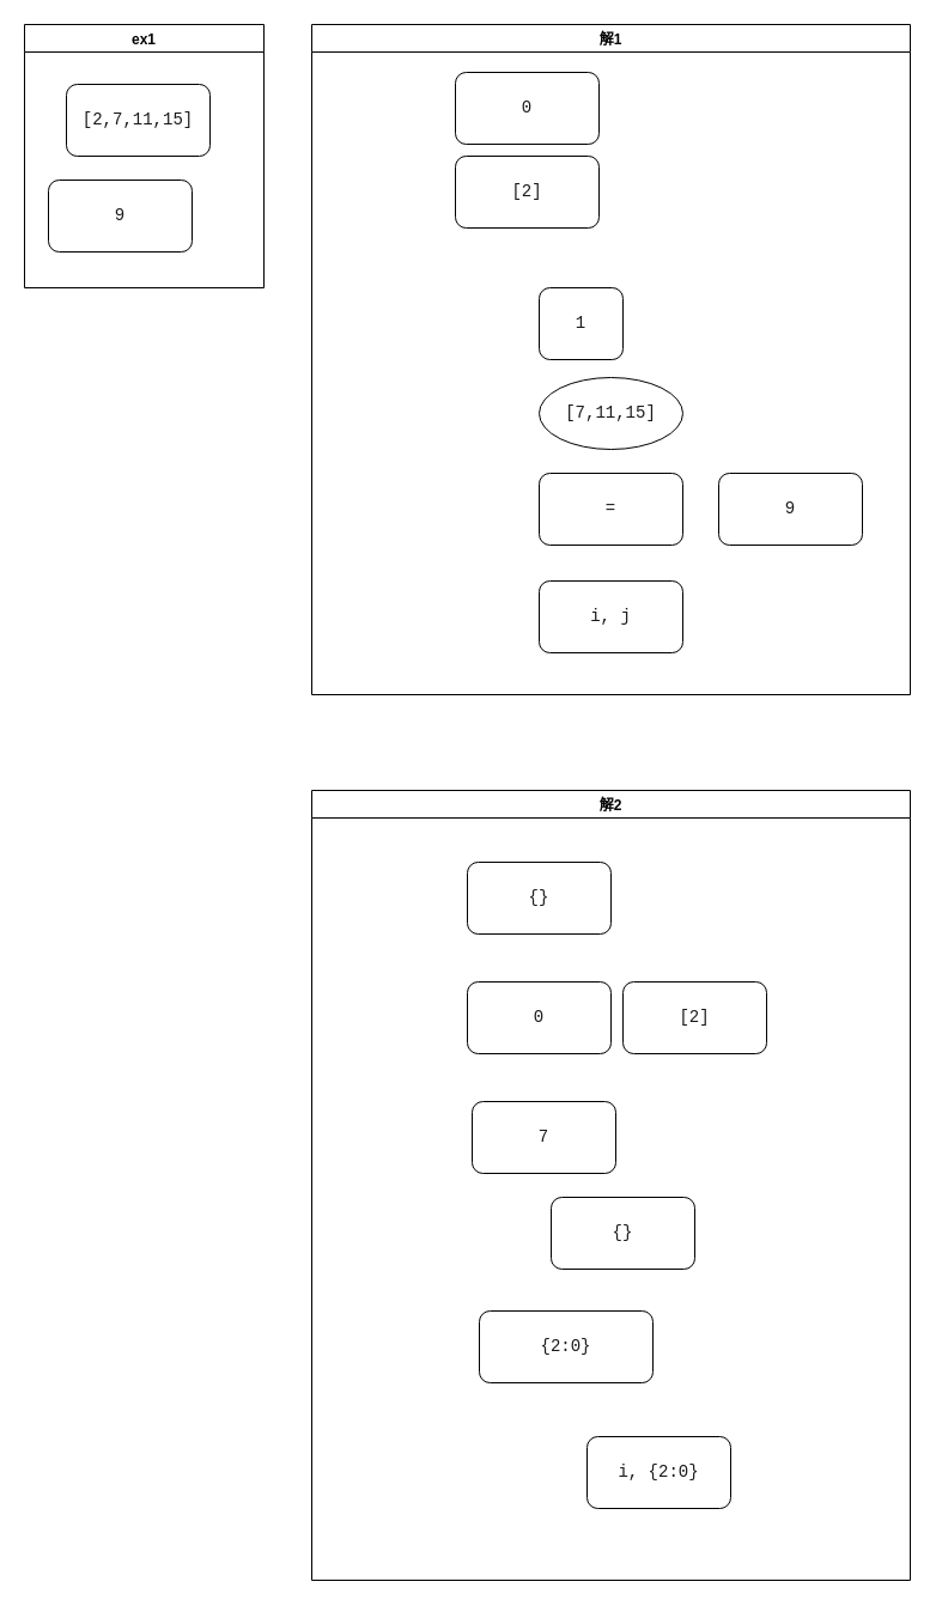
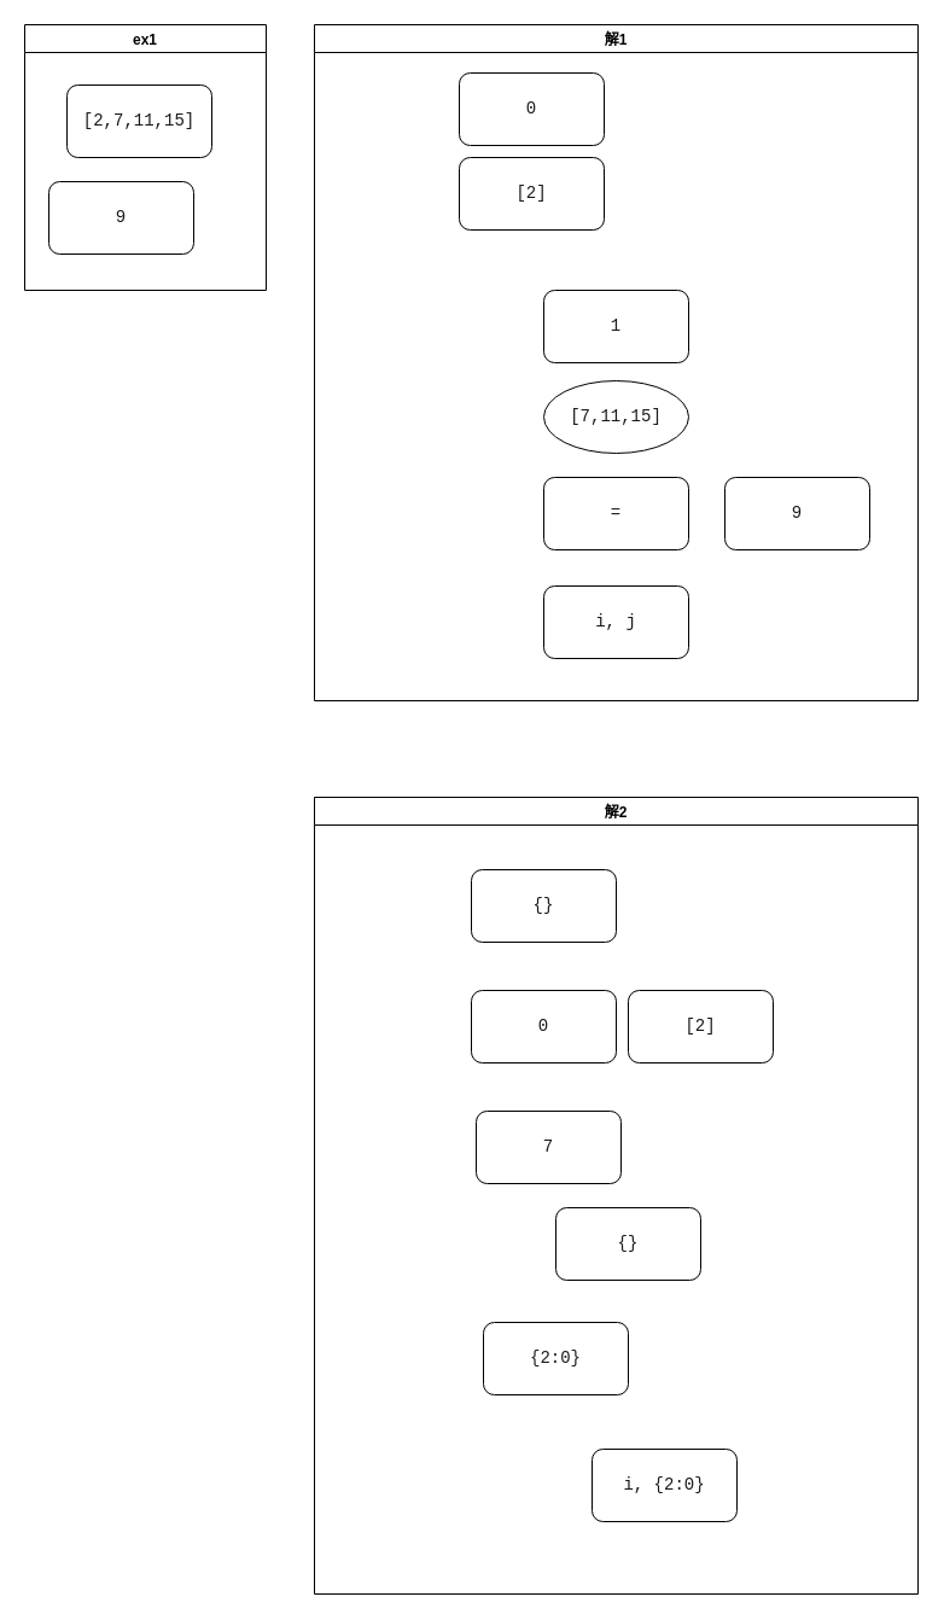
- <mxCell id="8" value="&lt;div style=&quot;font-family: &amp;#34;consolas&amp;#34; , &amp;#34;courier new&amp;#34; , monospace ; font-size: 14px ; line-height: 19px&quot;&gt;&lt;span style=&quot;background-color: rgb(255 , 255 , 255)&quot;&gt;&lt;font color=&quot;#1a1a1a&quot;&gt;1&lt;/font&gt;&lt;/span&gt;&lt;/div&gt;" style="rounded=1;whiteSpace=wrap;html=1;" vertex="1" parent="5"><mxGeometry x="190" y="220" width="70" height="60" as="geometry" /></mxCell>
+ <mxCell id="8" value="&lt;div style=&quot;font-family: &amp;#34;consolas&amp;#34; , &amp;#34;courier new&amp;#34; , monospace ; font-size: 14px ; line-height: 19px&quot;&gt;&lt;span style=&quot;background-color: rgb(255 , 255 , 255)&quot;&gt;&lt;font color=&quot;#1a1a1a&quot;&gt;1&lt;/font&gt;&lt;/span&gt;&lt;/div&gt;" style="rounded=1;whiteSpace=wrap;html=1;" vertex="1" parent="5"><mxGeometry x="190" y="220" width="120" height="60" as="geometry" /></mxCell>
- <mxCell id="17" value="&lt;div style=&quot;font-family: &amp;#34;consolas&amp;#34; , &amp;#34;courier new&amp;#34; , monospace ; font-size: 14px ; line-height: 19px&quot;&gt;&lt;span style=&quot;background-color: rgb(255 , 255 , 255)&quot;&gt;&lt;font color=&quot;#1a1a1a&quot;&gt;{2:0}&lt;/font&gt;&lt;/span&gt;&lt;/div&gt;" style="rounded=1;whiteSpace=wrap;html=1;" vertex="1" parent="13"><mxGeometry x="140" y="435" width="145" height="60" as="geometry" /></mxCell>
+ <mxCell id="17" value="&lt;div style=&quot;font-family: &amp;#34;consolas&amp;#34; , &amp;#34;courier new&amp;#34; , monospace ; font-size: 14px ; line-height: 19px&quot;&gt;&lt;span style=&quot;background-color: rgb(255 , 255 , 255)&quot;&gt;&lt;font color=&quot;#1a1a1a&quot;&gt;{2:0}&lt;/font&gt;&lt;/span&gt;&lt;/div&gt;" style="rounded=1;whiteSpace=wrap;html=1;" vertex="1" parent="13"><mxGeometry x="140" y="435" width="120" height="60" as="geometry" /></mxCell>
